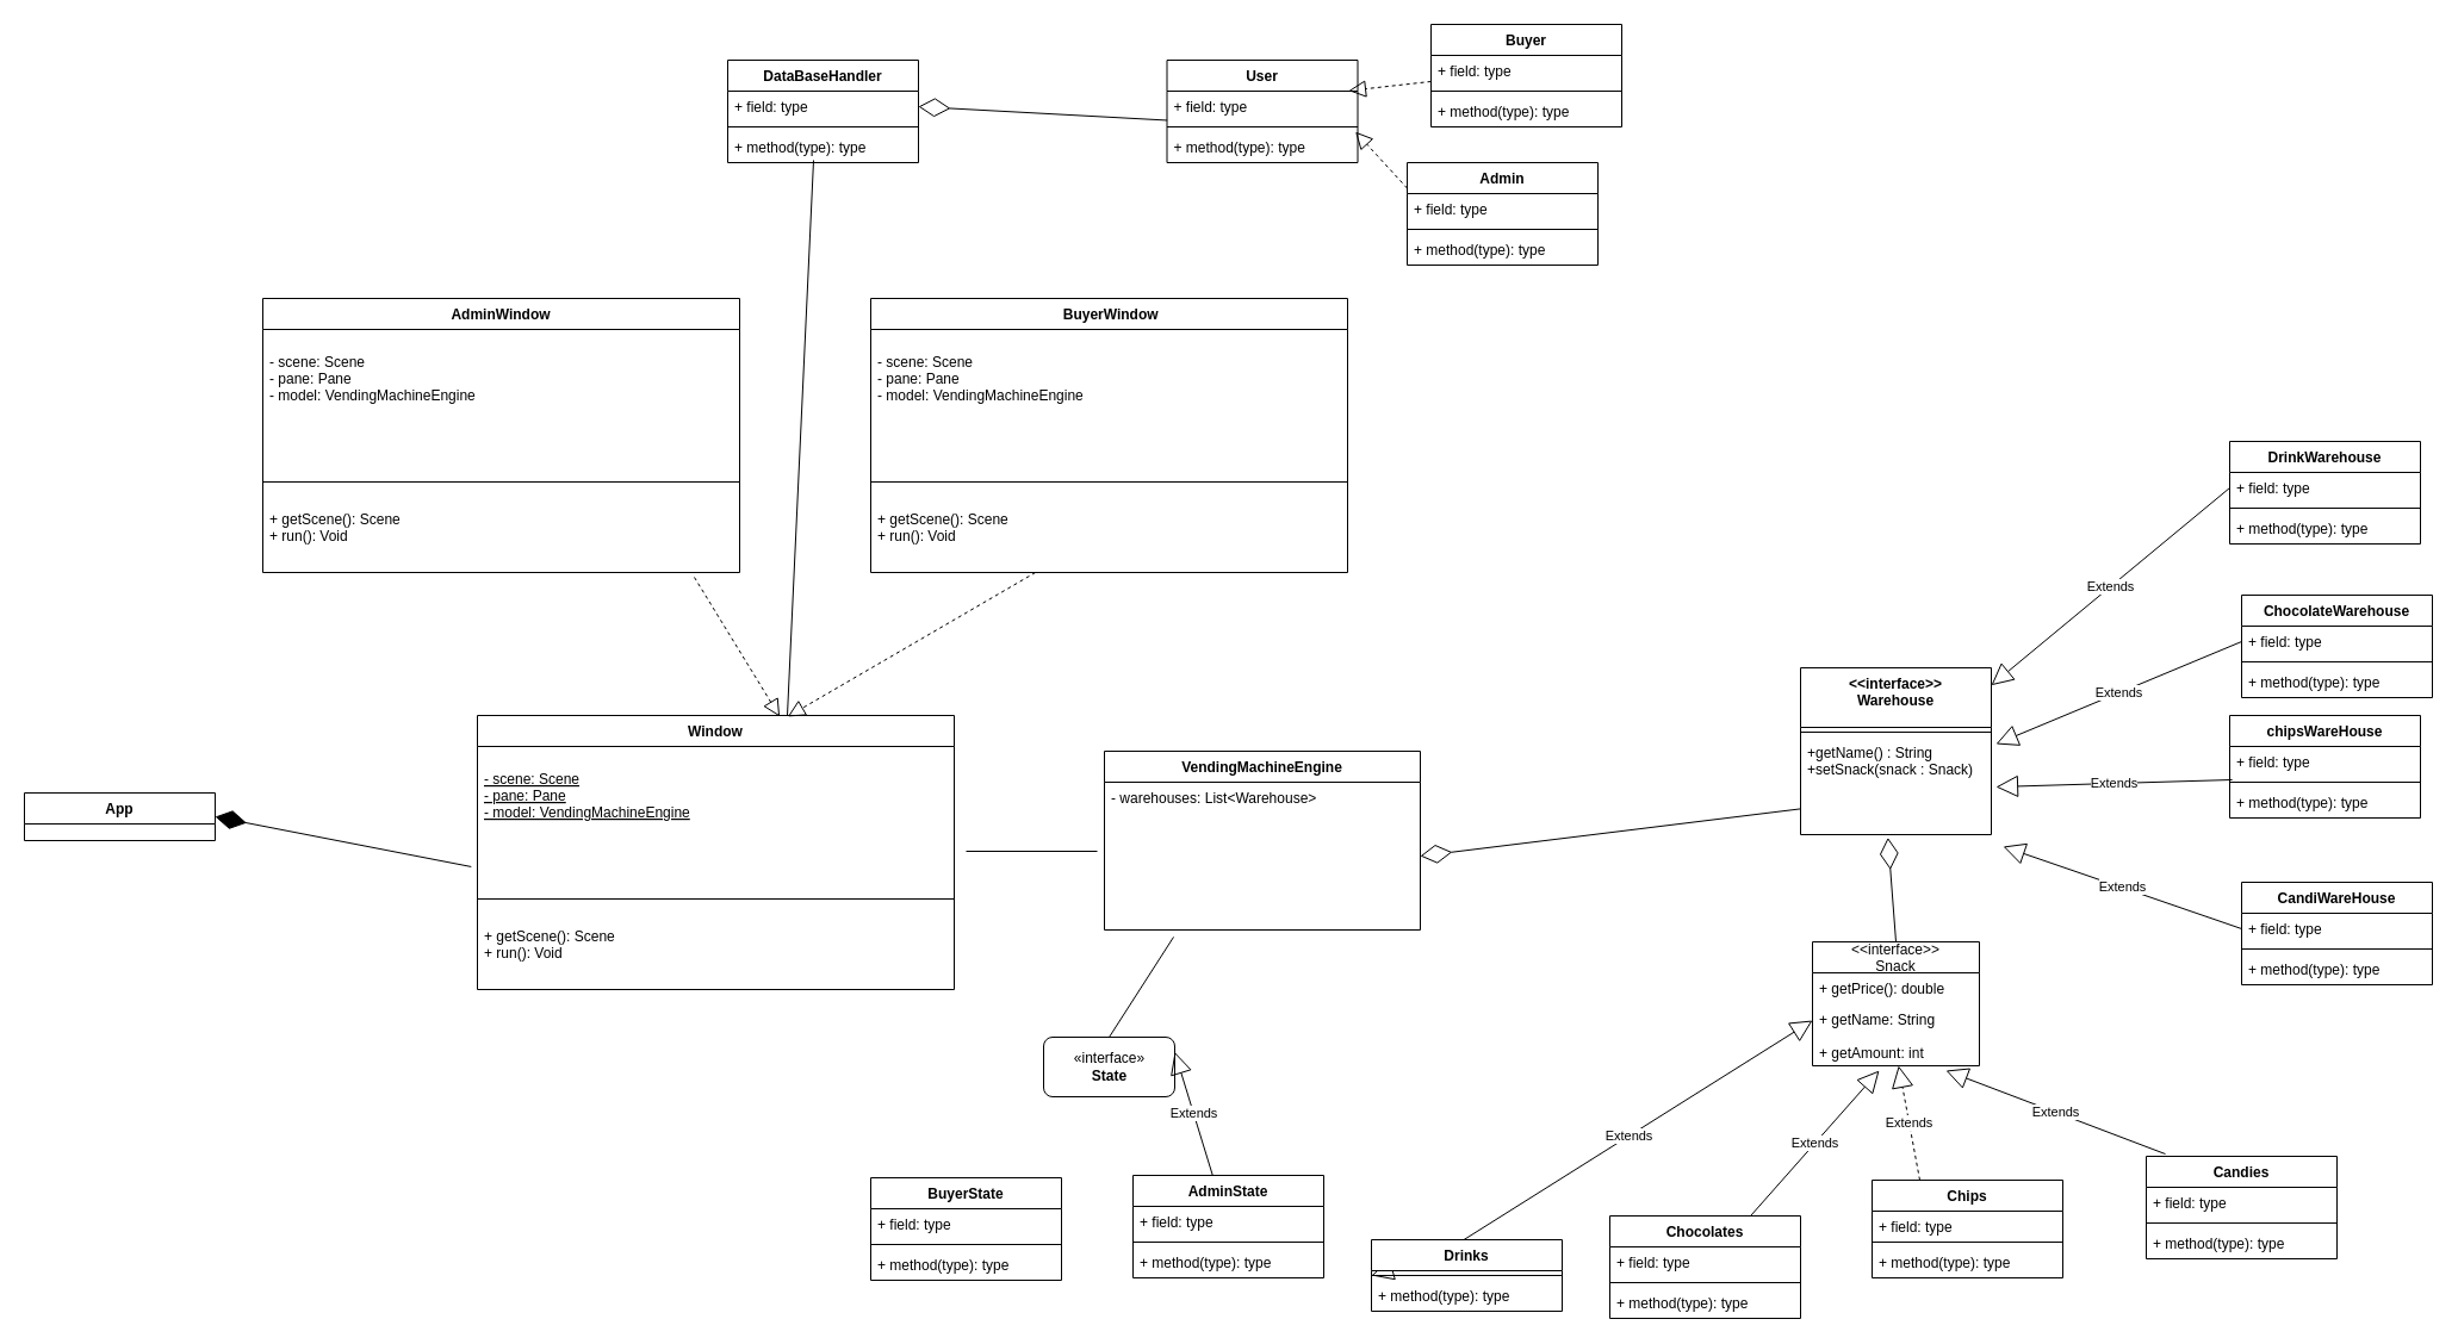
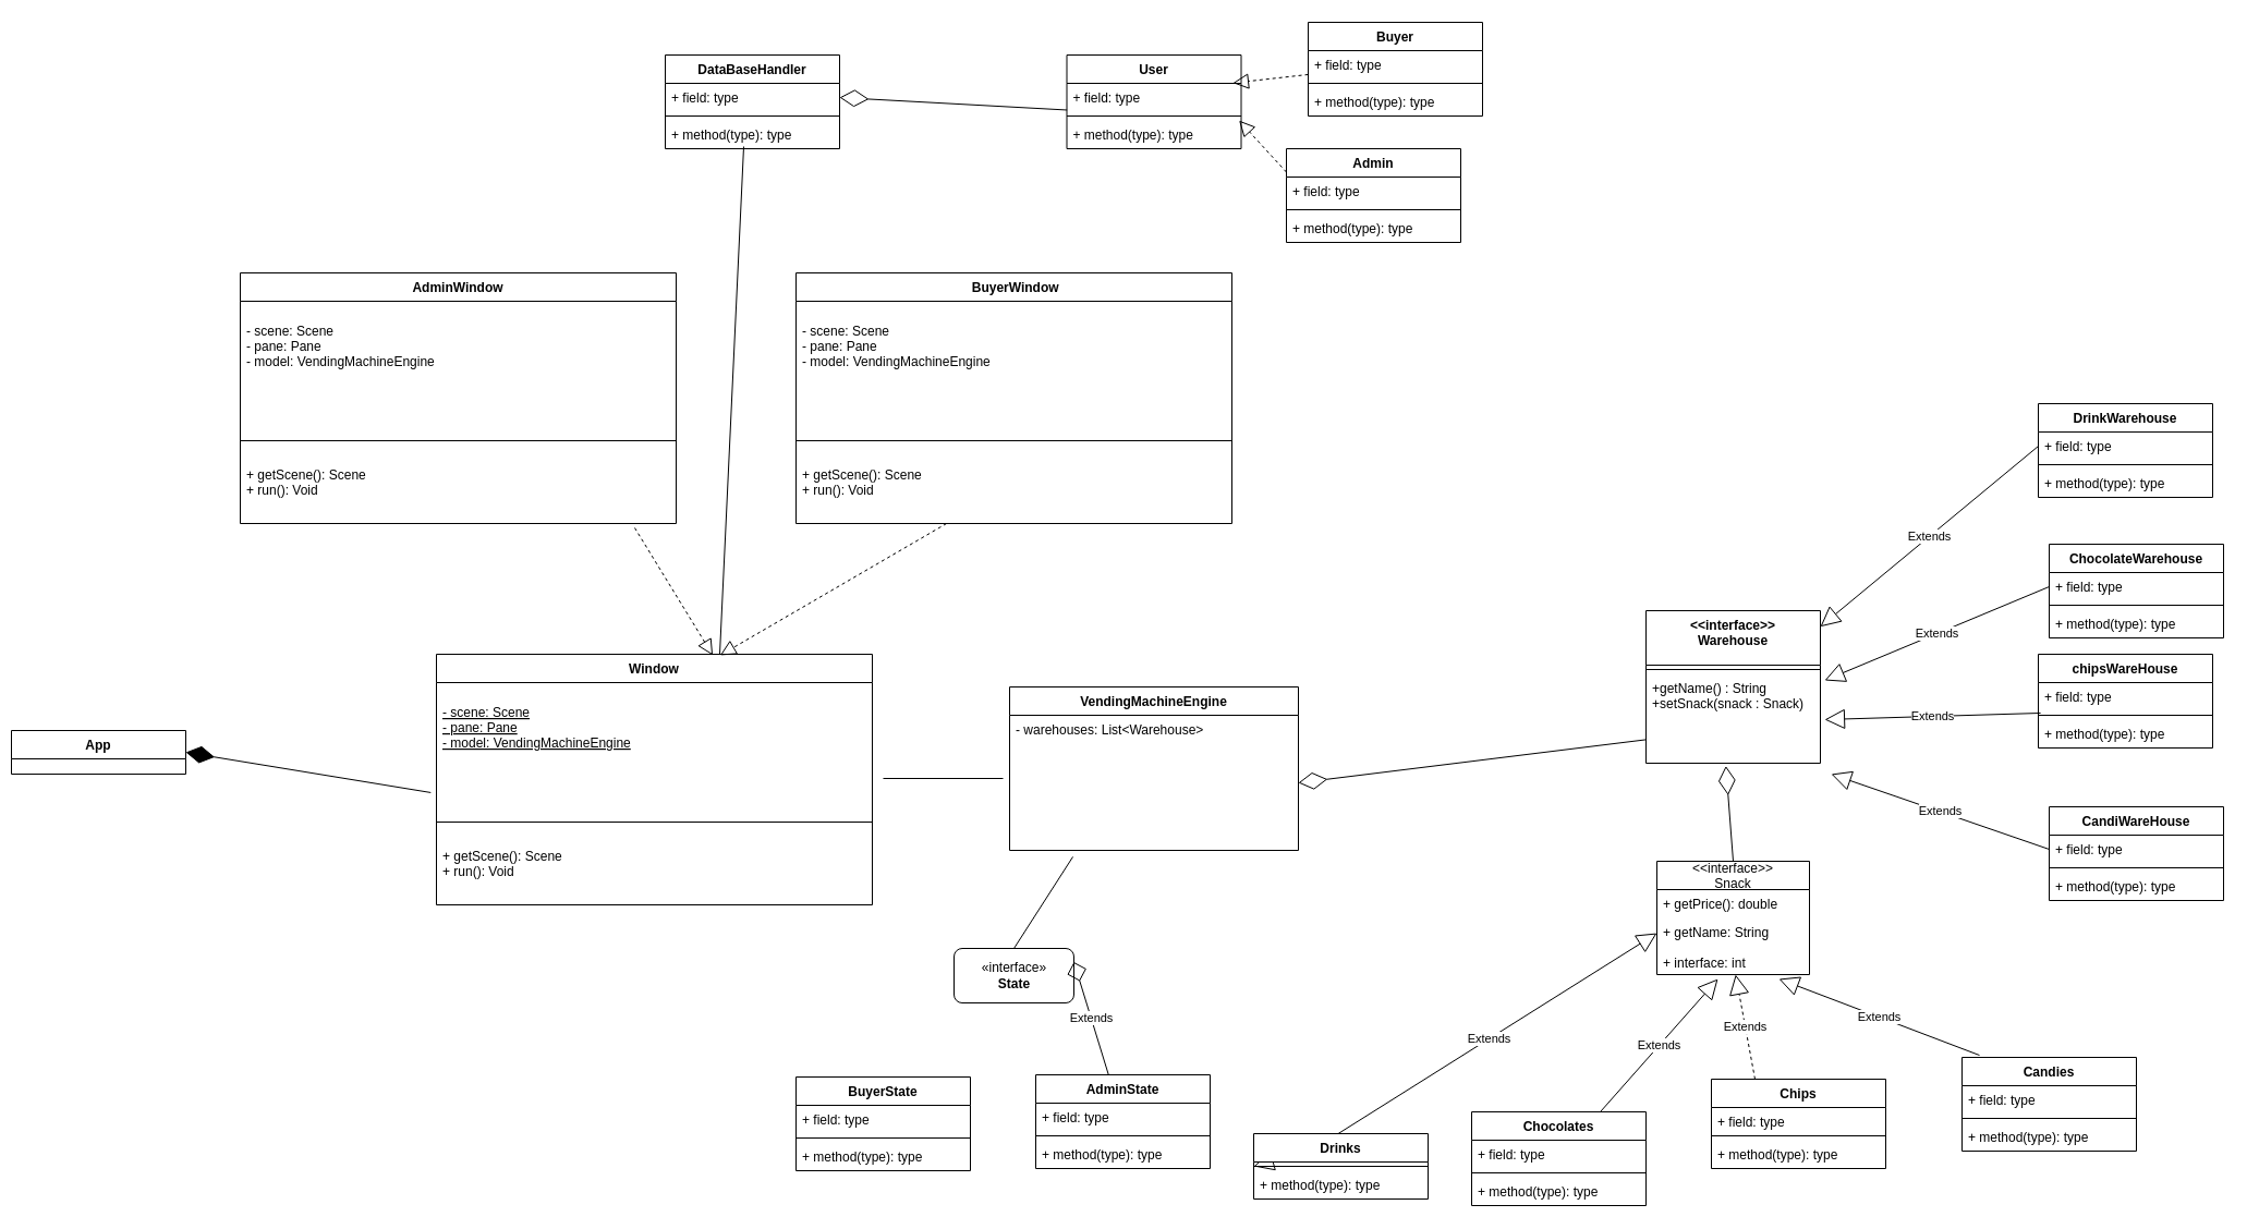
- <mxCell id="27" value="App" style="swimlane;fontStyle=1;align=center;verticalAlign=top;childLayout=stackLayout;horizontal=1;startSize=26;horizontalStack=0;resizeParent=1;resizeParentMax=0;resizeLast=0;collapsible=1;marginBottom=0;" parent="1" vertex="1"><mxGeometry x="20" y="665" width="160" height="40" as="geometry" /></mxCell>
+ <mxCell id="27" value="App" style="swimlane;fontStyle=1;align=center;verticalAlign=top;childLayout=stackLayout;horizontal=1;startSize=26;horizontalStack=0;resizeParent=1;resizeParentMax=0;resizeLast=0;collapsible=1;marginBottom=0;" parent="1" vertex="1"><mxGeometry x="10" y="670" width="160" height="40" as="geometry" /></mxCell>
- <mxCell id="73" value="+ getAmount: int" style="text;strokeColor=none;fillColor=none;align=left;verticalAlign=top;spacingLeft=4;spacingRight=4;overflow=hidden;rotatable=0;points=[[0,0.5],[1,0.5]];portConstraint=eastwest;" vertex="1" parent="70"><mxGeometry y="80" width="140" height="24" as="geometry" /></mxCell>
+ <mxCell id="73" value="+ interface: int" style="text;strokeColor=none;fillColor=none;align=left;verticalAlign=top;spacingLeft=4;spacingRight=4;overflow=hidden;rotatable=0;points=[[0,0.5],[1,0.5]];portConstraint=eastwest;" vertex="1" parent="70"><mxGeometry y="80" width="140" height="24" as="geometry" /></mxCell>
- <mxCell id="100" value="Extends" style="endArrow=block;endSize=16;endFill=0;html=1;entryX=1;entryY=0.25;entryDx=0;entryDy=0;" edge="1" parent="1" source="92" target="90"><mxGeometry width="160" relative="1" as="geometry"><mxPoint x="850" y="730" as="sourcePoint" /><mxPoint x="1010" y="730" as="targetPoint" /></mxGeometry></mxCell>
+ <mxCell id="100" value="Extends" style="endArrow=diamond;endSize=16;endFill=0;html=1;entryX=1;entryY=0.25;entryDx=0;entryDy=0;" edge="1" parent="1" source="92" target="90"><mxGeometry width="160" relative="1" as="geometry"><mxPoint x="850" y="730" as="sourcePoint" /><mxPoint x="1010" y="730" as="targetPoint" /></mxGeometry></mxCell>
